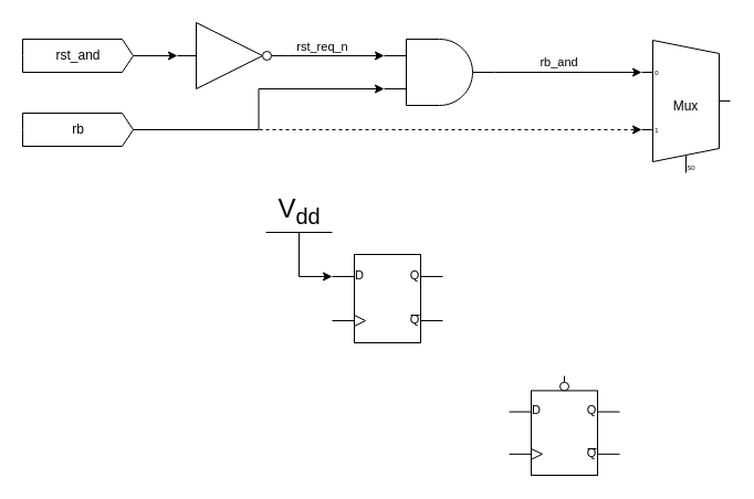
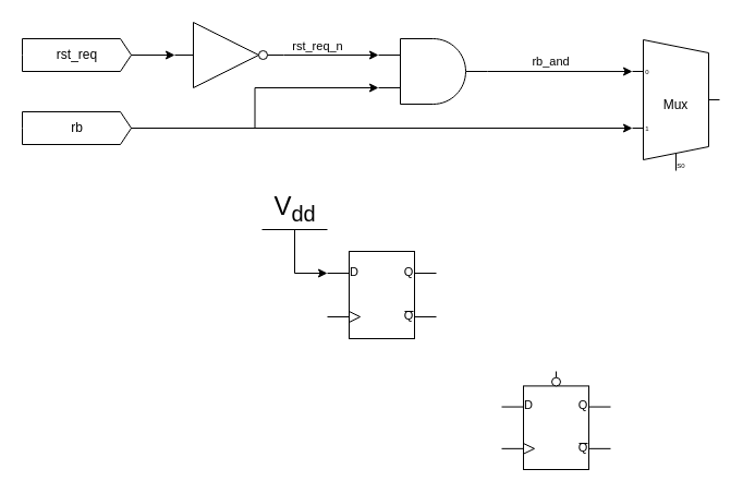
- <mxCell id="11" value="rst_and" style="shape=mxgraph.arrows2.arrow;verticalLabelPosition=middle;shadow=0;dashed=0;align=center;html=1;verticalAlign=middle;strokeWidth=1;dy=0;dx=10;notch=0;labelPosition=center;" vertex="1" parent="1"><mxGeometry x="20" y="35" width="100" height="30" as="geometry" /></mxCell>
+ <mxCell id="11" value="rst_req" style="shape=mxgraph.arrows2.arrow;verticalLabelPosition=middle;shadow=0;dashed=0;align=center;html=1;verticalAlign=middle;strokeWidth=1;dy=0;dx=10;notch=0;labelPosition=center;" vertex="1" parent="1"><mxGeometry x="20" y="35" width="100" height="30" as="geometry" /></mxCell>
- <mxCell id="15" style="edgeStyle=orthogonalEdgeStyle;rounded=0;orthogonalLoop=1;jettySize=auto;html=1;exitX=1;exitY=0.5;exitDx=0;exitDy=0;exitPerimeter=0;entryX=0;entryY=0.65;entryDx=0;entryDy=3;entryPerimeter=0;dashed=1;" edge="1" parent="1" source="12" target="5"><mxGeometry relative="1" as="geometry" /></mxCell>
+ <mxCell id="15" style="edgeStyle=orthogonalEdgeStyle;rounded=0;orthogonalLoop=1;jettySize=auto;html=1;exitX=1;exitY=0.5;exitDx=0;exitDy=0;exitPerimeter=0;entryX=0;entryY=0.65;entryDx=0;entryDy=3;entryPerimeter=0;" edge="1" parent="1" source="12" target="5"><mxGeometry relative="1" as="geometry" /></mxCell>
